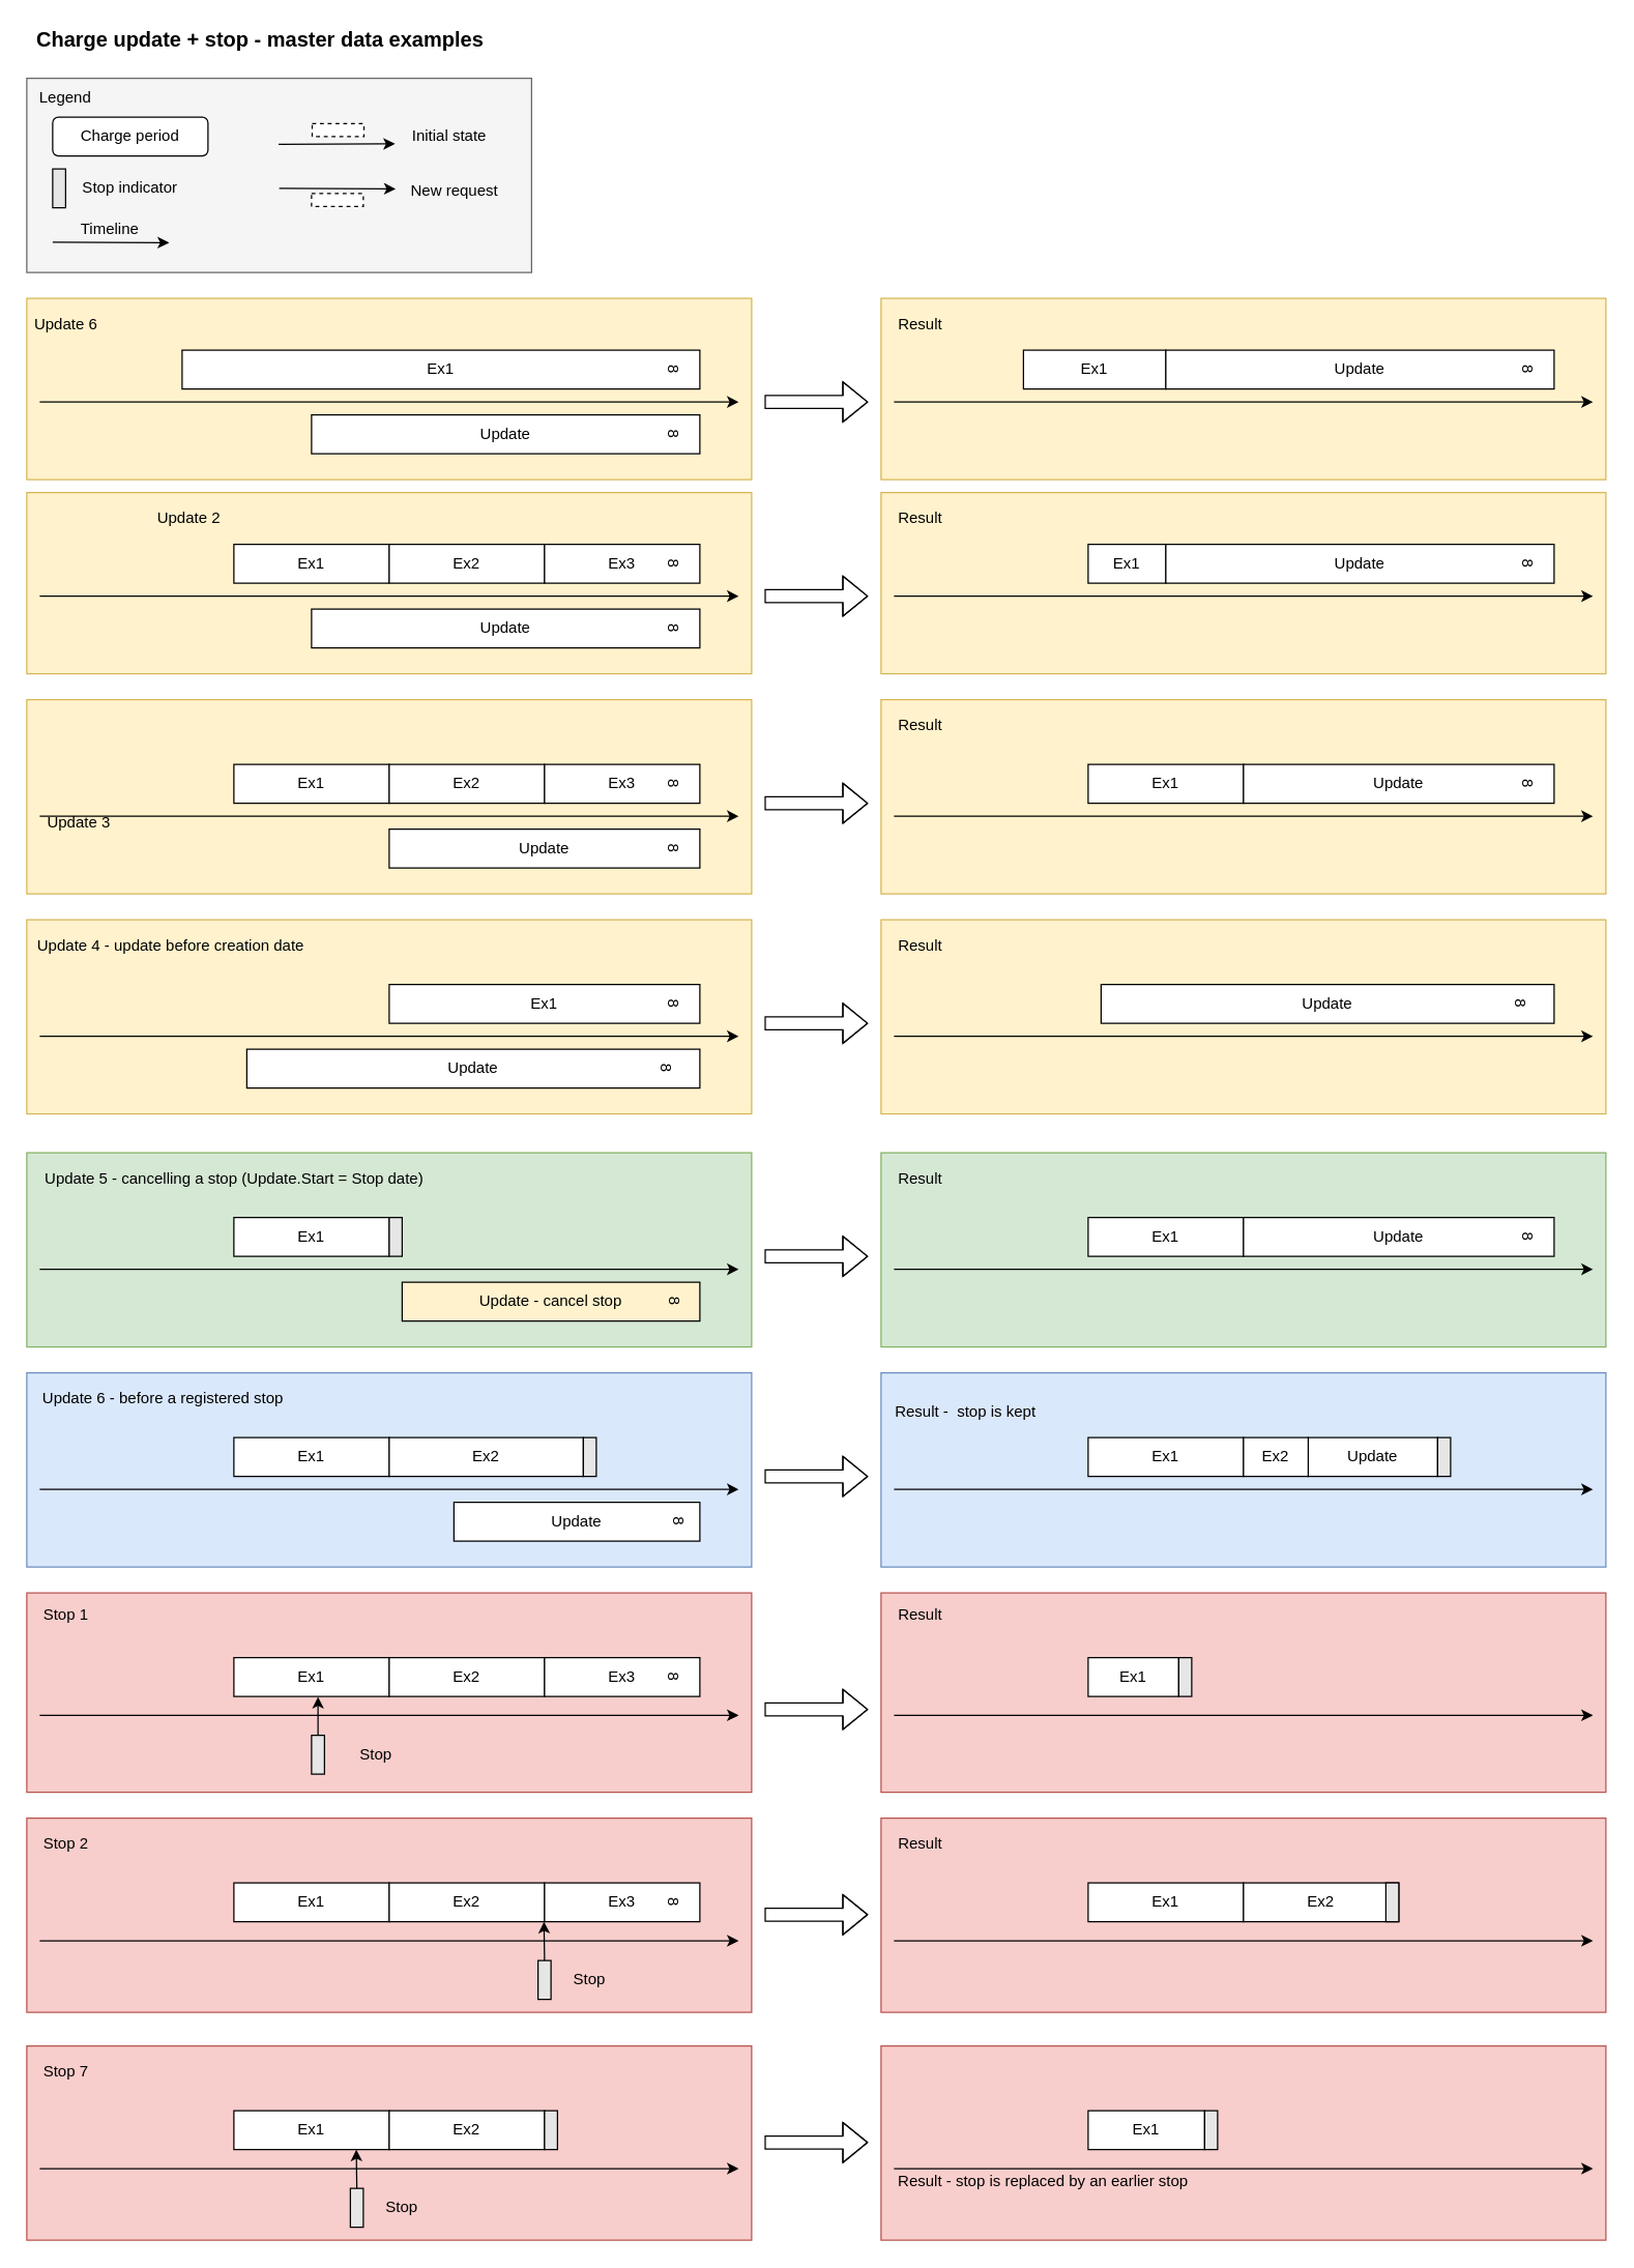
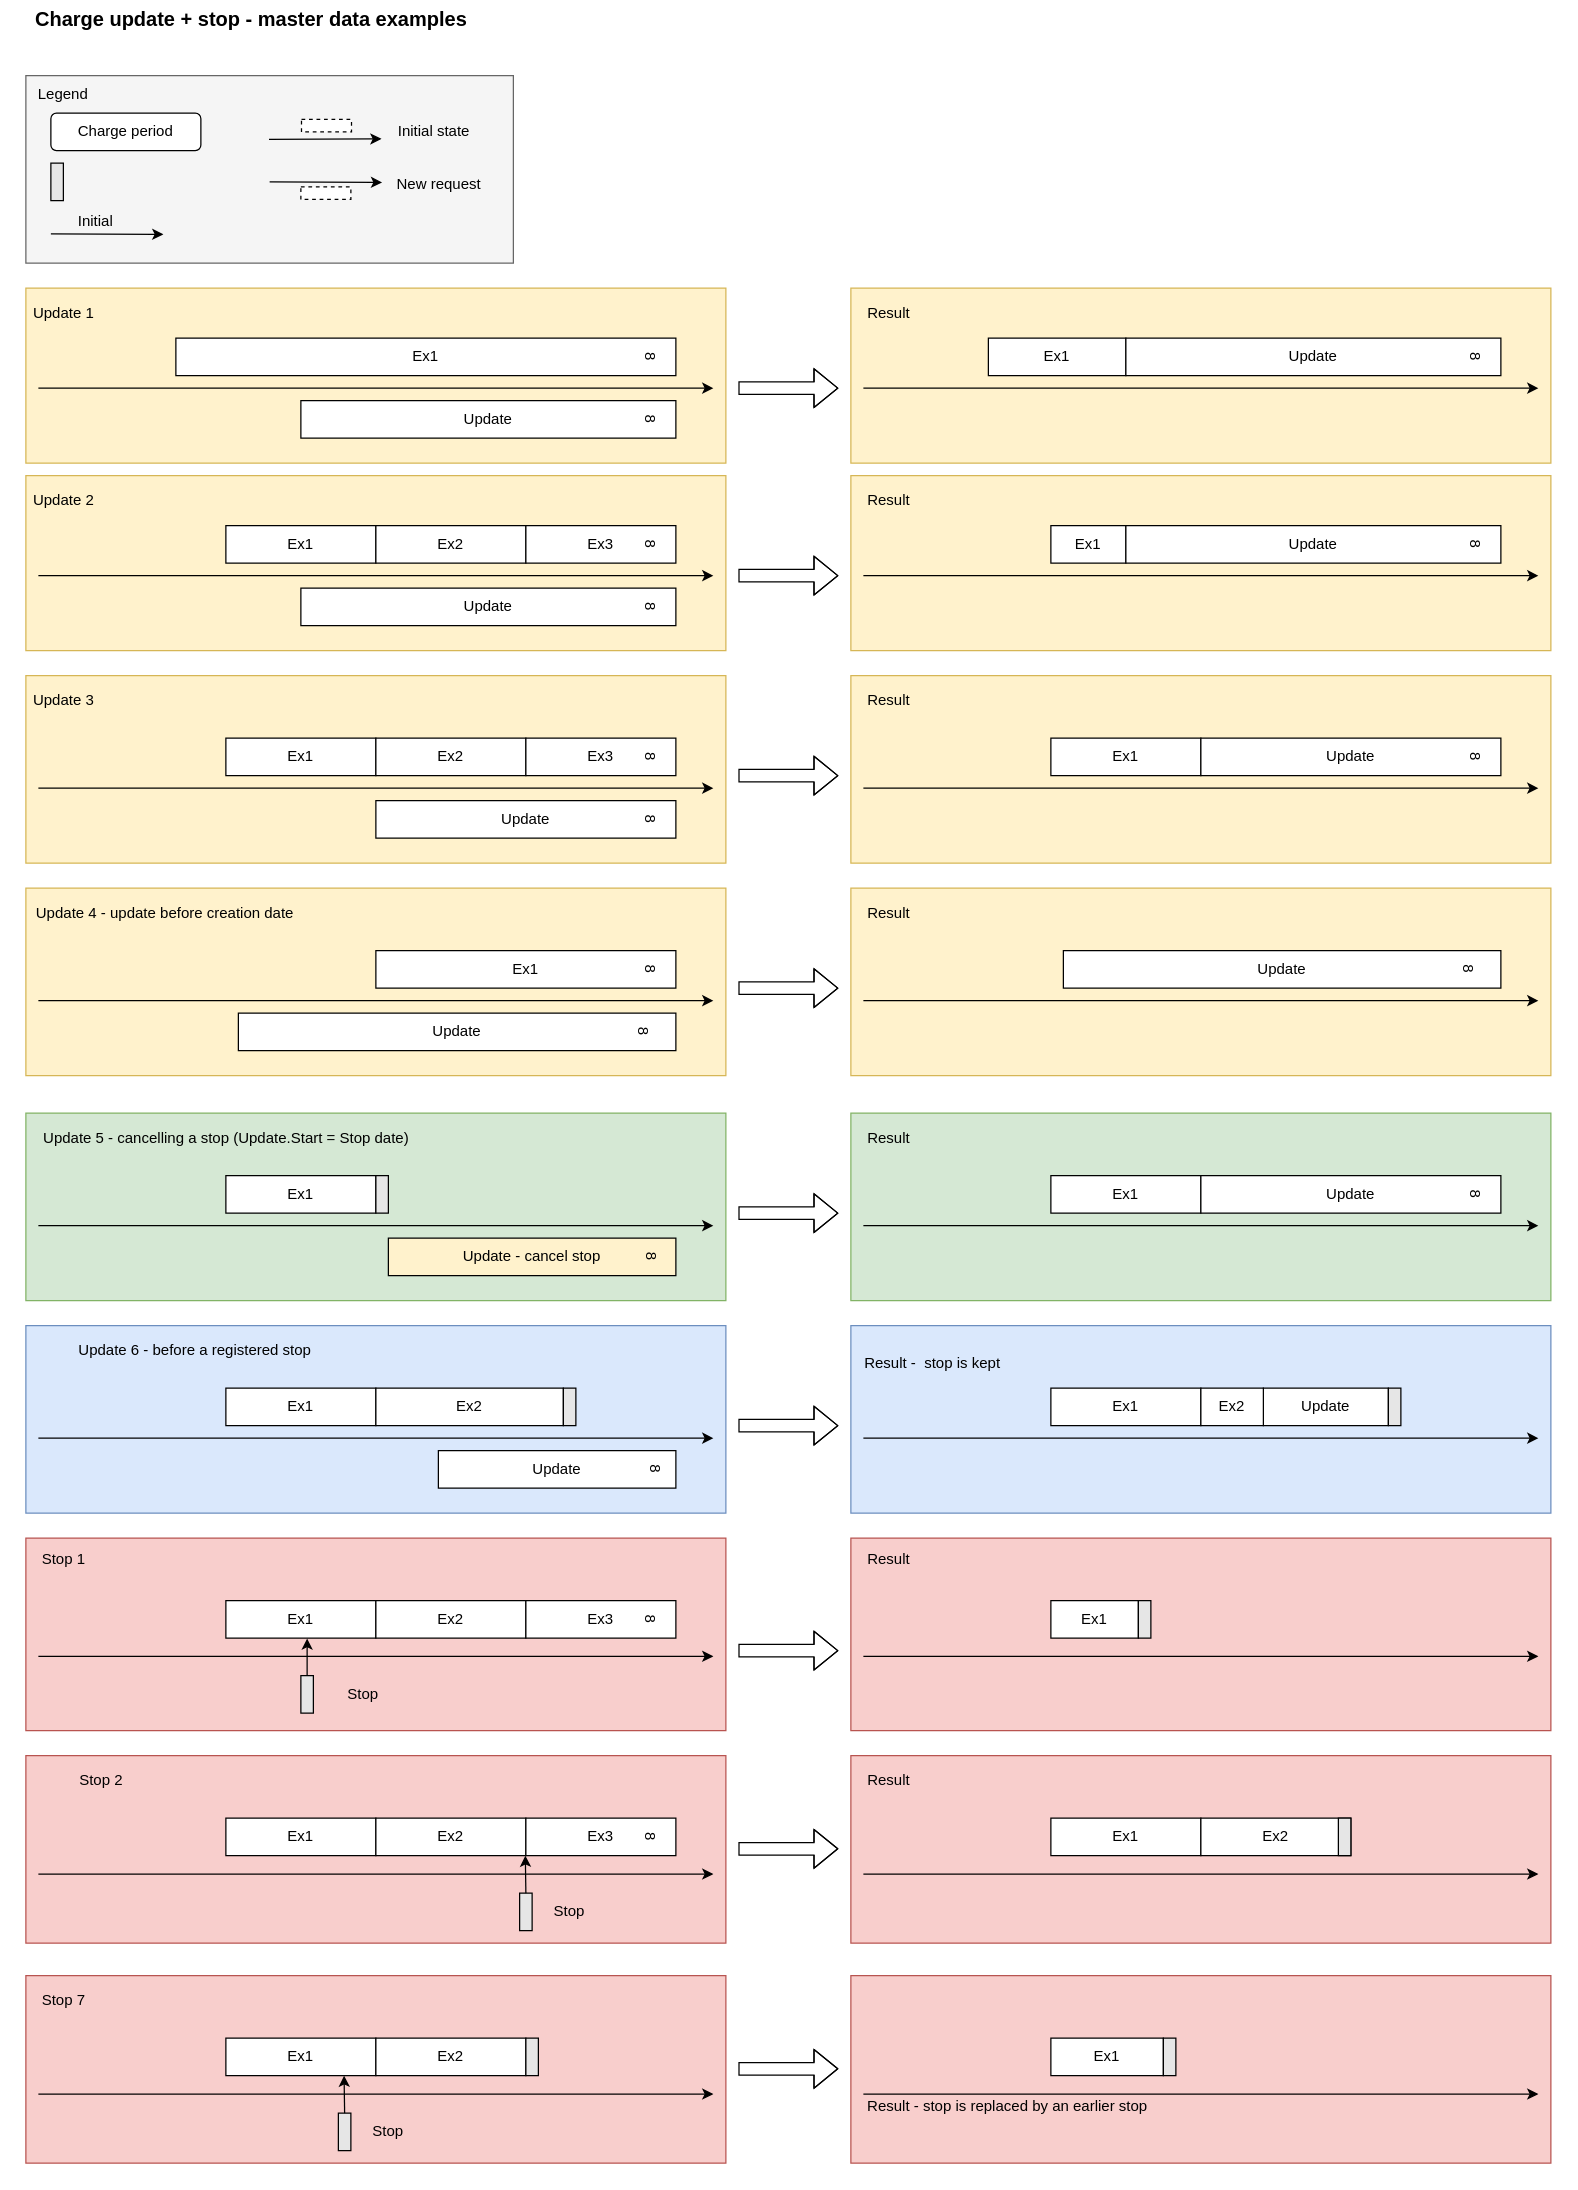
- <mxCell id="11" value="Charge update + stop - master data examples" style="text;html=1;align=center;verticalAlign=middle;resizable=0;points=[];autosize=1;strokeColor=none;fillColor=none;fontSize=16;fontStyle=1" parent="1" vertex="1"><mxGeometry x="20" y="20" width="360" height="20" as="geometry" /></mxCell>
+ <mxCell id="11" value="Charge update + stop - master data examples" style="text;html=1;align=center;verticalAlign=middle;resizable=0;points=[];autosize=1;strokeColor=none;fillColor=none;fontSize=16;fontStyle=1" parent="1" vertex="1"><mxGeometry x="20" y="5" width="360" height="20" as="geometry" /></mxCell>
- <mxCell id="125" value="Stop indicator" style="text;html=1;strokeColor=none;fillColor=none;align=center;verticalAlign=middle;whiteSpace=wrap;rounded=0;" parent="1" vertex="1"><mxGeometry x="60" y="130" width="80" height="30" as="geometry" /></mxCell>
- <mxCell id="127" value="Timeline" style="text;html=1;strokeColor=none;fillColor=none;align=left;verticalAlign=middle;whiteSpace=wrap;rounded=0;" parent="1" vertex="1"><mxGeometry x="60" y="162" width="80" height="30" as="geometry" /></mxCell>
+ <mxCell id="127" value="Initial" style="text;html=1;strokeColor=none;fillColor=none;align=left;verticalAlign=middle;whiteSpace=wrap;rounded=0;" parent="1" vertex="1"><mxGeometry x="60" y="162" width="80" height="30" as="geometry" /></mxCell>
- <mxCell id="153" value="Update 6" style="text;html=1;align=center;verticalAlign=middle;resizable=0;points=[];autosize=1;strokeColor=none;fillColor=none;" parent="1" vertex="1"><mxGeometry x="20" y="240" width="60" height="20" as="geometry" /></mxCell>
+ <mxCell id="153" value="Update 1" style="text;html=1;align=center;verticalAlign=middle;resizable=0;points=[];autosize=1;strokeColor=none;fillColor=none;" parent="1" vertex="1"><mxGeometry x="20" y="240" width="60" height="20" as="geometry" /></mxCell>
- <mxCell id="17" value="Update 2" style="text;html=1;align=center;verticalAlign=middle;resizable=0;points=[];autosize=1;strokeColor=none;fillColor=none;" parent="1" vertex="1"><mxGeometry x="115" y="390" width="60" height="20" as="geometry" /></mxCell>
+ <mxCell id="17" value="Update 2" style="text;html=1;align=center;verticalAlign=middle;resizable=0;points=[];autosize=1;strokeColor=none;fillColor=none;" parent="1" vertex="1"><mxGeometry x="20" y="390" width="60" height="20" as="geometry" /></mxCell>
- <mxCell id="18" value="Update 3" style="text;html=1;align=center;verticalAlign=middle;resizable=0;points=[];autosize=1;strokeColor=none;fillColor=none;" parent="1" vertex="1"><mxGeometry x="30" y="625" width="60" height="20" as="geometry" /></mxCell>
+ <mxCell id="18" value="Update 3" style="text;html=1;align=center;verticalAlign=middle;resizable=0;points=[];autosize=1;strokeColor=none;fillColor=none;" parent="1" vertex="1"><mxGeometry x="20" y="550" width="60" height="20" as="geometry" /></mxCell>
- <mxCell id="88" value="Update 6 - before a registered stop" style="text;html=1;align=center;verticalAlign=middle;resizable=0;points=[];autosize=1;strokeColor=none;fillColor=none;" parent="1" vertex="1"><mxGeometry x="25" y="1070" width="200" height="20" as="geometry" /></mxCell>
+ <mxCell id="88" value="Update 6 - before a registered stop" style="text;html=1;align=center;verticalAlign=middle;resizable=0;points=[];autosize=1;strokeColor=none;fillColor=none;" parent="1" vertex="1"><mxGeometry x="55" y="1070" width="200" height="20" as="geometry" /></mxCell>
- <mxCell id="31" value="Stop 2" style="text;html=1;align=center;verticalAlign=middle;resizable=0;points=[];autosize=1;strokeColor=none;fillColor=none;" parent="1" vertex="1"><mxGeometry x="25" y="1414" width="50" height="20" as="geometry" /></mxCell>
+ <mxCell id="31" value="Stop 2" style="text;html=1;align=center;verticalAlign=middle;resizable=0;points=[];autosize=1;strokeColor=none;fillColor=none;" parent="1" vertex="1"><mxGeometry x="55" y="1414" width="50" height="20" as="geometry" /></mxCell>
